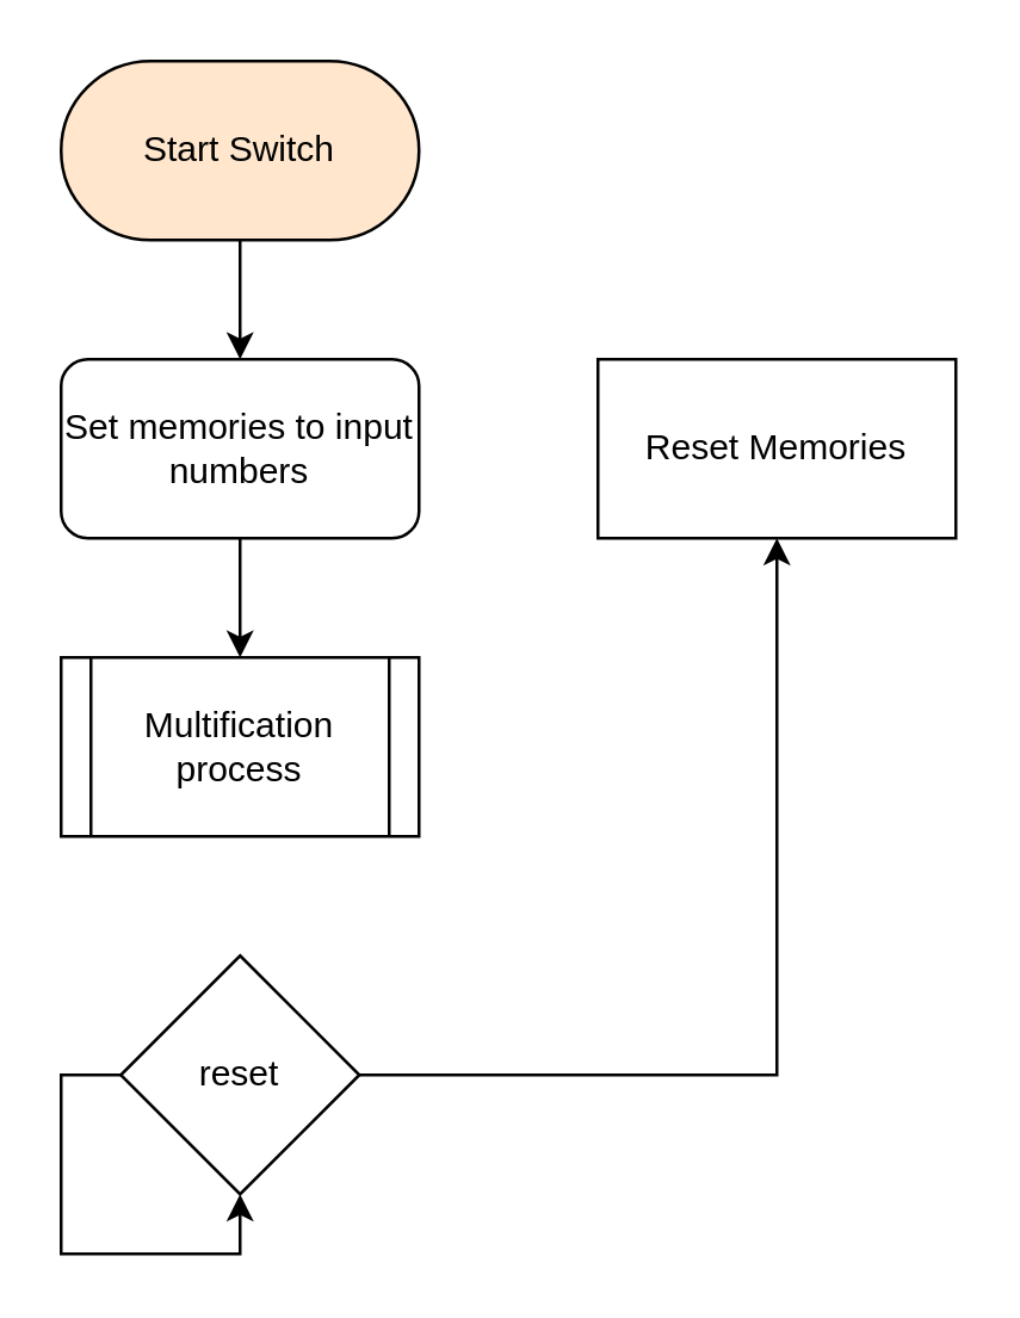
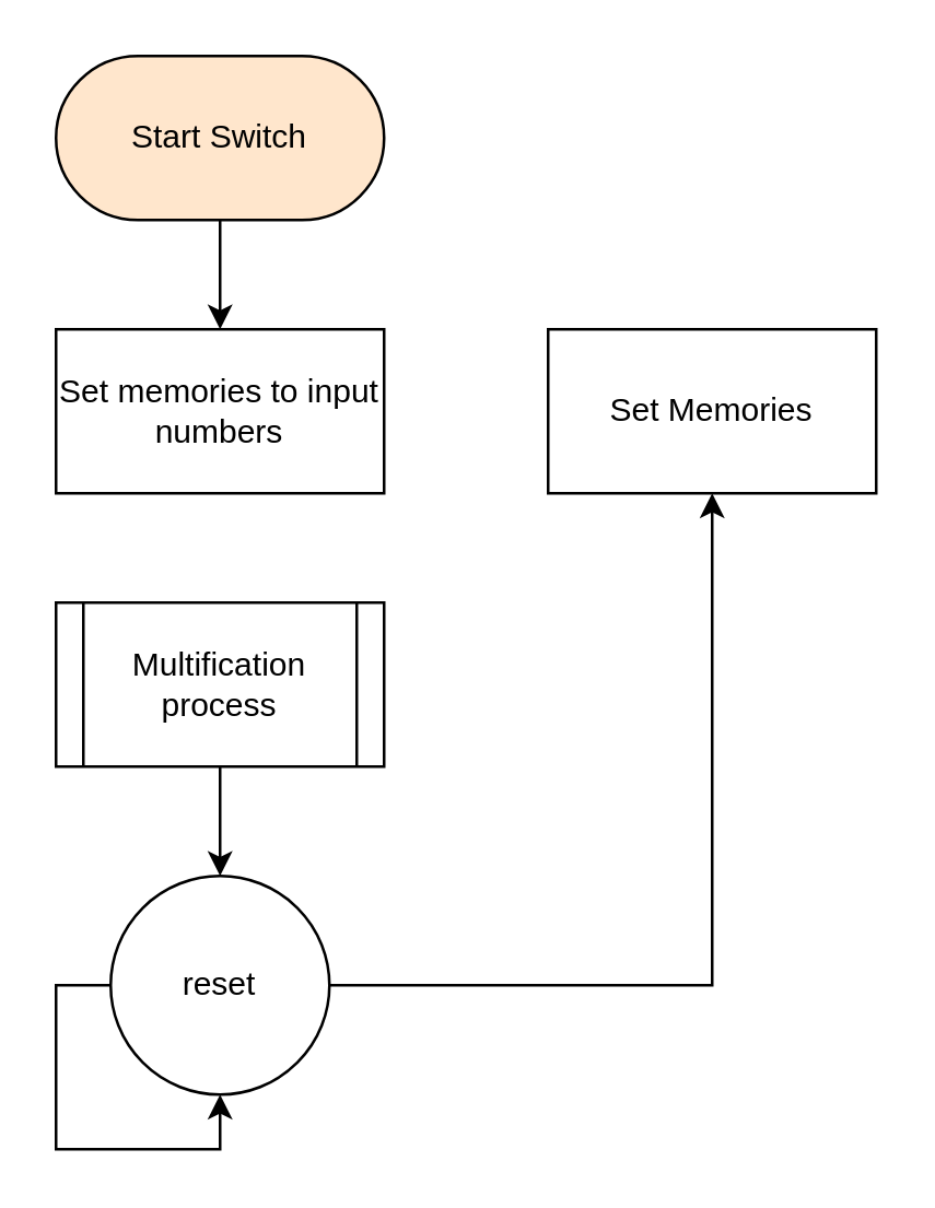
- <mxCell id="11" value="&lt;div&gt;Set memories to input numbers&lt;/div&gt;" style="whiteSpace=wrap;html=1;rounded=1;" parent="1" vertex="1"><mxGeometry x="20" y="120" width="120" height="60" as="geometry" /></mxCell>
+ <mxCell id="11" value="&lt;div&gt;Set memories to input numbers&lt;/div&gt;" style="rounded=0;whiteSpace=wrap;html=1;" parent="1" vertex="1"><mxGeometry x="20" y="120" width="120" height="60" as="geometry" /></mxCell>
- <mxCell id="9" value="&lt;div&gt;Reset Memories&lt;/div&gt;" style="rounded=0;whiteSpace=wrap;html=1;" parent="1" vertex="1"><mxGeometry x="200" y="120" width="120" height="60" as="geometry" /></mxCell>
+ <mxCell id="9" value="&lt;div&gt;Set Memories&lt;/div&gt;" style="rounded=0;whiteSpace=wrap;html=1;" parent="1" vertex="1"><mxGeometry x="200" y="120" width="120" height="60" as="geometry" /></mxCell>
- <mxCell id="10" style="edgeStyle=orthogonalEdgeStyle;rounded=0;orthogonalLoop=1;jettySize=auto;html=1;exitX=0.5;exitY=1;exitDx=0;exitDy=0;entryX=0.5;entryY=0;entryDx=0;entryDy=0;" parent="1" source="11" target="3" edge="1"><mxGeometry relative="1" as="geometry" /></mxCell>
+ <mxCell id="2" style="edgeStyle=orthogonalEdgeStyle;rounded=0;orthogonalLoop=1;jettySize=auto;html=1;exitX=0.5;exitY=1;exitDx=0;exitDy=0;" parent="1" source="3" target="7" edge="1"><mxGeometry relative="1" as="geometry"><mxPoint x="80" y="290" as="targetPoint" /></mxGeometry></mxCell>
- <mxCell id="7" value="reset" style="rhombus;whiteSpace=wrap;html=1;" parent="1" vertex="1"><mxGeometry x="40" y="320" width="80" height="80" as="geometry" /></mxCell>
+ <mxCell id="7" value="reset" style="ellipse;whiteSpace=wrap;html=1;" parent="1" vertex="1"><mxGeometry x="40" y="320" width="80" height="80" as="geometry" /></mxCell>
